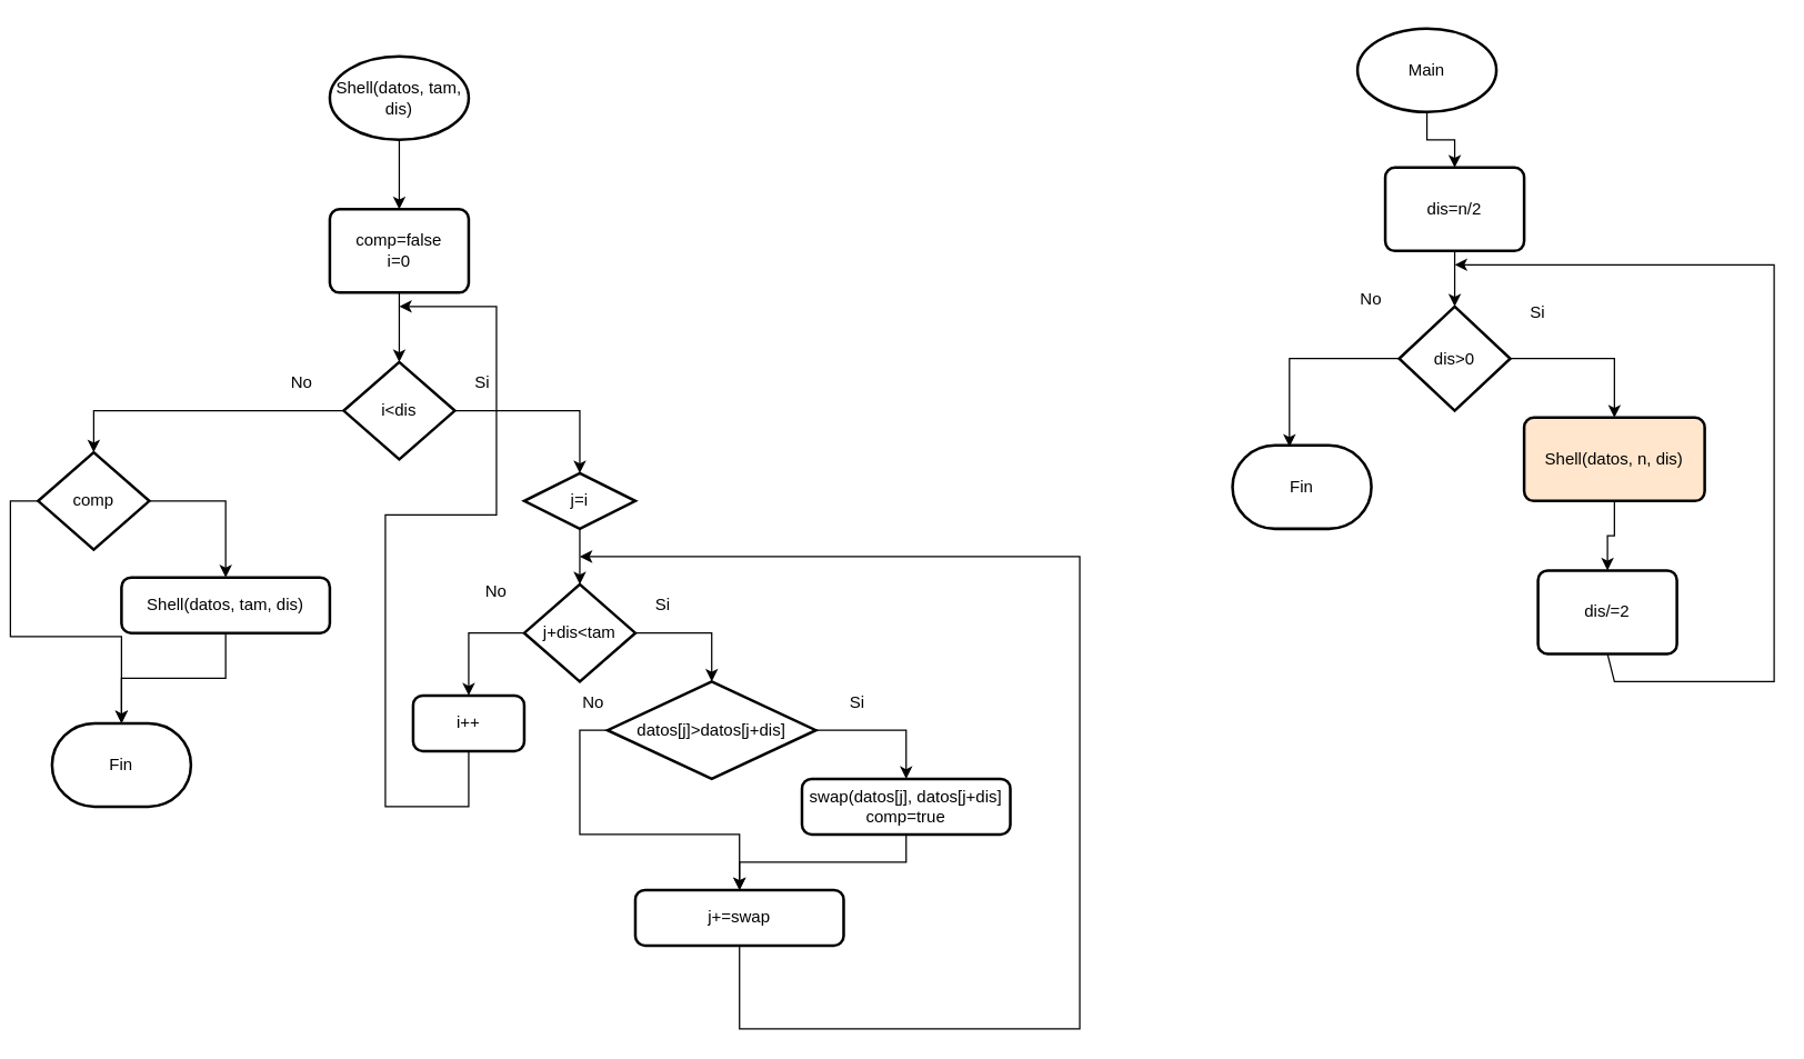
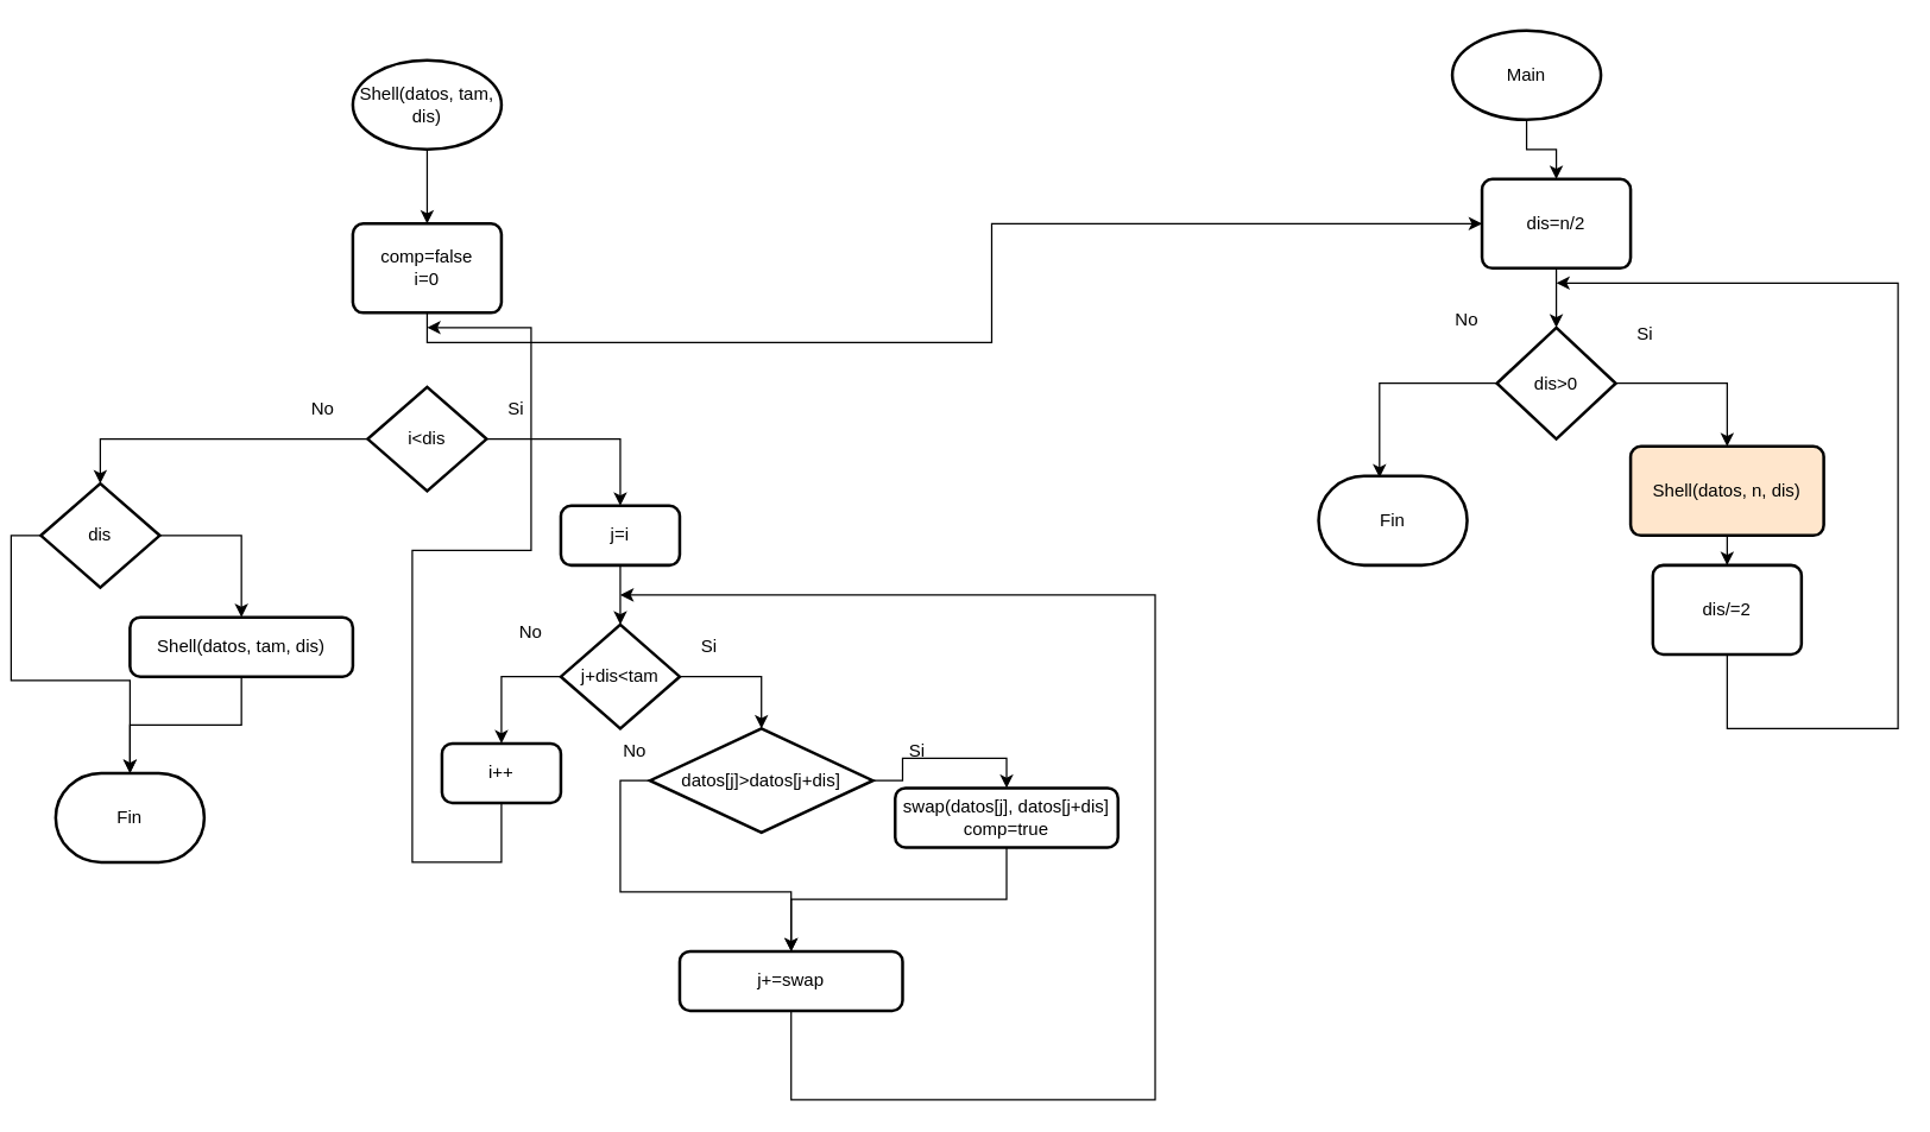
- <mxCell id="8" style="edgeStyle=orthogonalEdgeStyle;rounded=0;orthogonalLoop=1;jettySize=auto;html=1;exitX=0.5;exitY=1;exitDx=0;exitDy=0;entryX=0.5;entryY=0;entryDx=0;entryDy=0;entryPerimeter=0;" edge="1" parent="1" source="4" target="6"><mxGeometry relative="1" as="geometry" /></mxCell>
+ <mxCell id="8" style="edgeStyle=orthogonalEdgeStyle;rounded=0;orthogonalLoop=1;jettySize=auto;html=1;exitX=0.5;exitY=1;exitDx=0;exitDy=0;" edge="1" parent="1" source="4" target="36"><mxGeometry relative="1" as="geometry" /></mxCell>
- <mxCell id="27" value="comp" style="strokeWidth=2;html=1;shape=mxgraph.flowchart.decision;whiteSpace=wrap;" vertex="1" parent="1"><mxGeometry x="20" y="325" width="80" height="70" as="geometry" /></mxCell>
+ <mxCell id="27" value="dis" style="strokeWidth=2;html=1;shape=mxgraph.flowchart.decision;whiteSpace=wrap;" vertex="1" parent="1"><mxGeometry x="20" y="325" width="80" height="70" as="geometry" /></mxCell>
- <mxCell id="7" value="j=i" style="rhombus;whiteSpace=wrap;html=1;absoluteArcSize=1;arcSize=14;strokeWidth=2;" vertex="1" parent="1"><mxGeometry x="370" y="340" width="80" height="40" as="geometry" /></mxCell>
+ <mxCell id="7" value="j=i" style="rounded=1;whiteSpace=wrap;html=1;absoluteArcSize=1;arcSize=14;strokeWidth=2;" vertex="1" parent="1"><mxGeometry x="370" y="340" width="80" height="40" as="geometry" /></mxCell>
- <mxCell id="42" value="dis/=2" style="rounded=1;whiteSpace=wrap;html=1;absoluteArcSize=1;arcSize=14;strokeWidth=2;" vertex="1" parent="1"><mxGeometry x="1100" y="410" width="100" height="60" as="geometry" /></mxCell>
+ <mxCell id="42" value="dis/=2" style="rounded=1;whiteSpace=wrap;html=1;absoluteArcSize=1;arcSize=14;strokeWidth=2;" vertex="1" parent="1"><mxGeometry x="1105" y="380" width="100" height="60" as="geometry" /></mxCell>
- <mxCell id="19" value="swap(datos[j], datos[j+dis]&lt;div&gt;comp=true&lt;/div&gt;" style="rounded=1;whiteSpace=wrap;html=1;absoluteArcSize=1;arcSize=14;strokeWidth=2;" vertex="1" parent="1"><mxGeometry x="570" y="560" width="150" height="40" as="geometry" /></mxCell>
+ <mxCell id="19" value="swap(datos[j], datos[j+dis]&lt;div&gt;comp=true&lt;/div&gt;" style="rounded=1;whiteSpace=wrap;html=1;absoluteArcSize=1;arcSize=14;strokeWidth=2;" vertex="1" parent="1"><mxGeometry x="595" y="530" width="150" height="40" as="geometry" /></mxCell>
